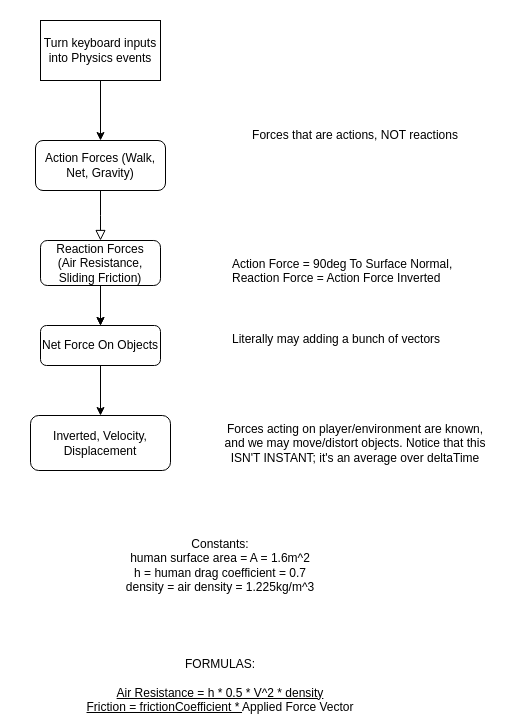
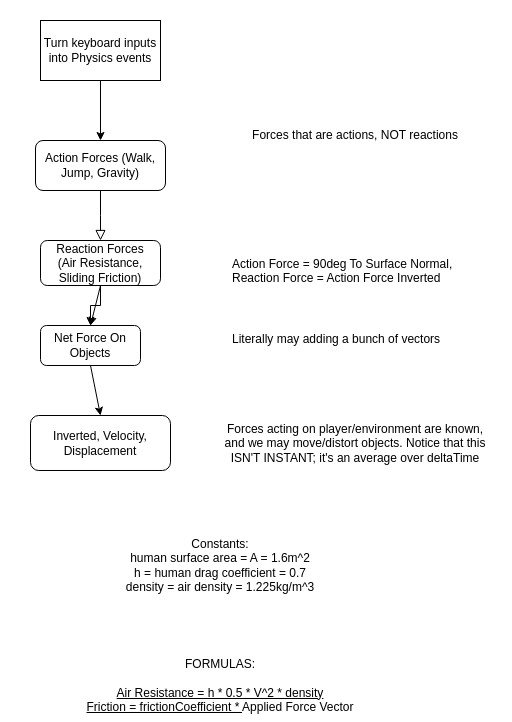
- <mxCell id="3" value="Action Forces (Walk, Net, Gravity)" style="rounded=1;whiteSpace=wrap;html=1;fontSize=12;glass=0;strokeWidth=1;shadow=0;" parent="1" vertex="1"><mxGeometry x="35" y="140" width="130" height="50" as="geometry" /></mxCell>
+ <mxCell id="3" value="Action Forces (Walk, Jump, Gravity)" style="rounded=1;whiteSpace=wrap;html=1;fontSize=12;glass=0;strokeWidth=1;shadow=0;" parent="1" vertex="1"><mxGeometry x="35" y="140" width="130" height="50" as="geometry" /></mxCell>
- <mxCell id="8" value="Net Force On Objects" style="rounded=1;whiteSpace=wrap;html=1;fontSize=12;glass=0;strokeWidth=1;shadow=0;" parent="1" vertex="1"><mxGeometry x="40" y="325" width="120" height="40" as="geometry" /></mxCell>
+ <mxCell id="8" value="Net Force On Objects" style="rounded=1;whiteSpace=wrap;html=1;fontSize=12;glass=0;strokeWidth=1;shadow=0;" parent="1" vertex="1"><mxGeometry x="40" y="325" width="100" height="40" as="geometry" /></mxCell>
